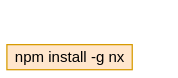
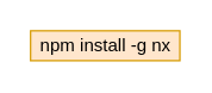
- <mxCell id="2" value="npm install -g nx" style="text;html=1;align=center;verticalAlign=middle;resizable=0;points=[];autosize=1;fillColor=#ffe6cc;strokeColor=#d79b00;" parent="1" vertex="1"><mxGeometry x="5" y="35" width="100" height="20" as="geometry" /></mxCell>
+ <mxCell id="2" value="npm install -g nx" style="text;html=1;align=center;verticalAlign=middle;resizable=0;points=[];autosize=1;fillColor=#ffe6cc;strokeColor=#d79b00;" parent="1" vertex="1"><mxGeometry x="20" y="20" width="100" height="20" as="geometry" /></mxCell>
